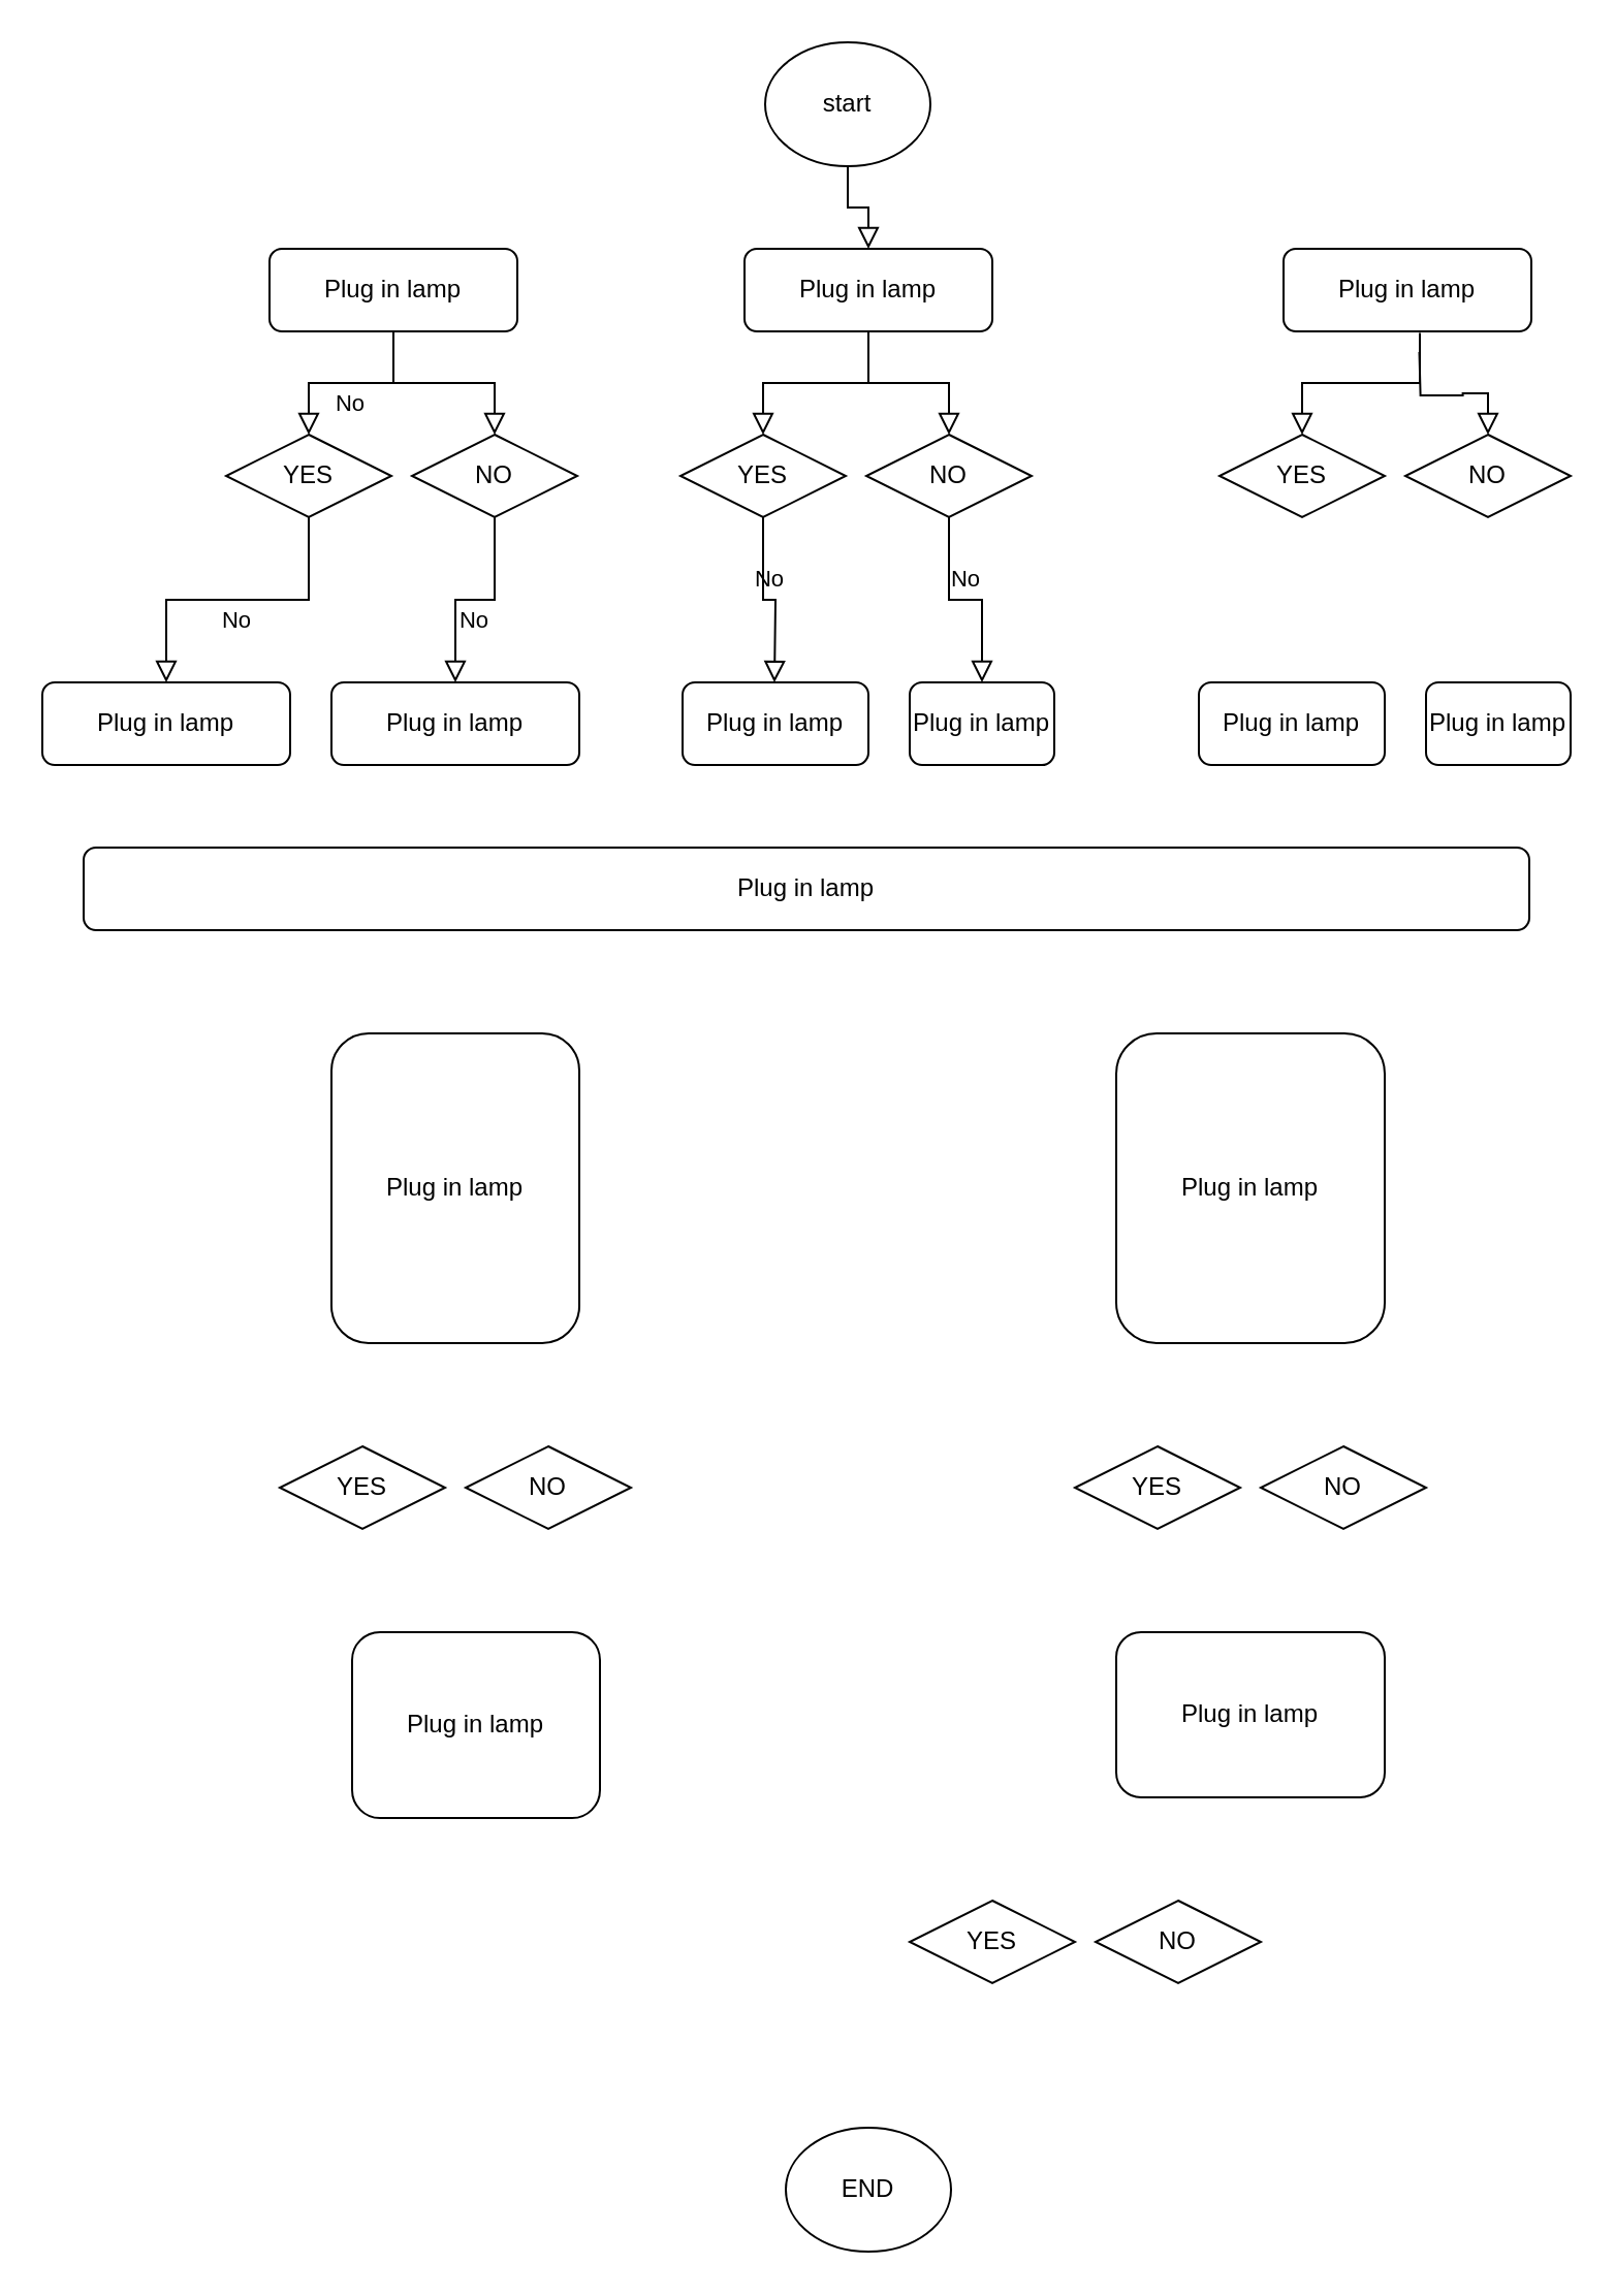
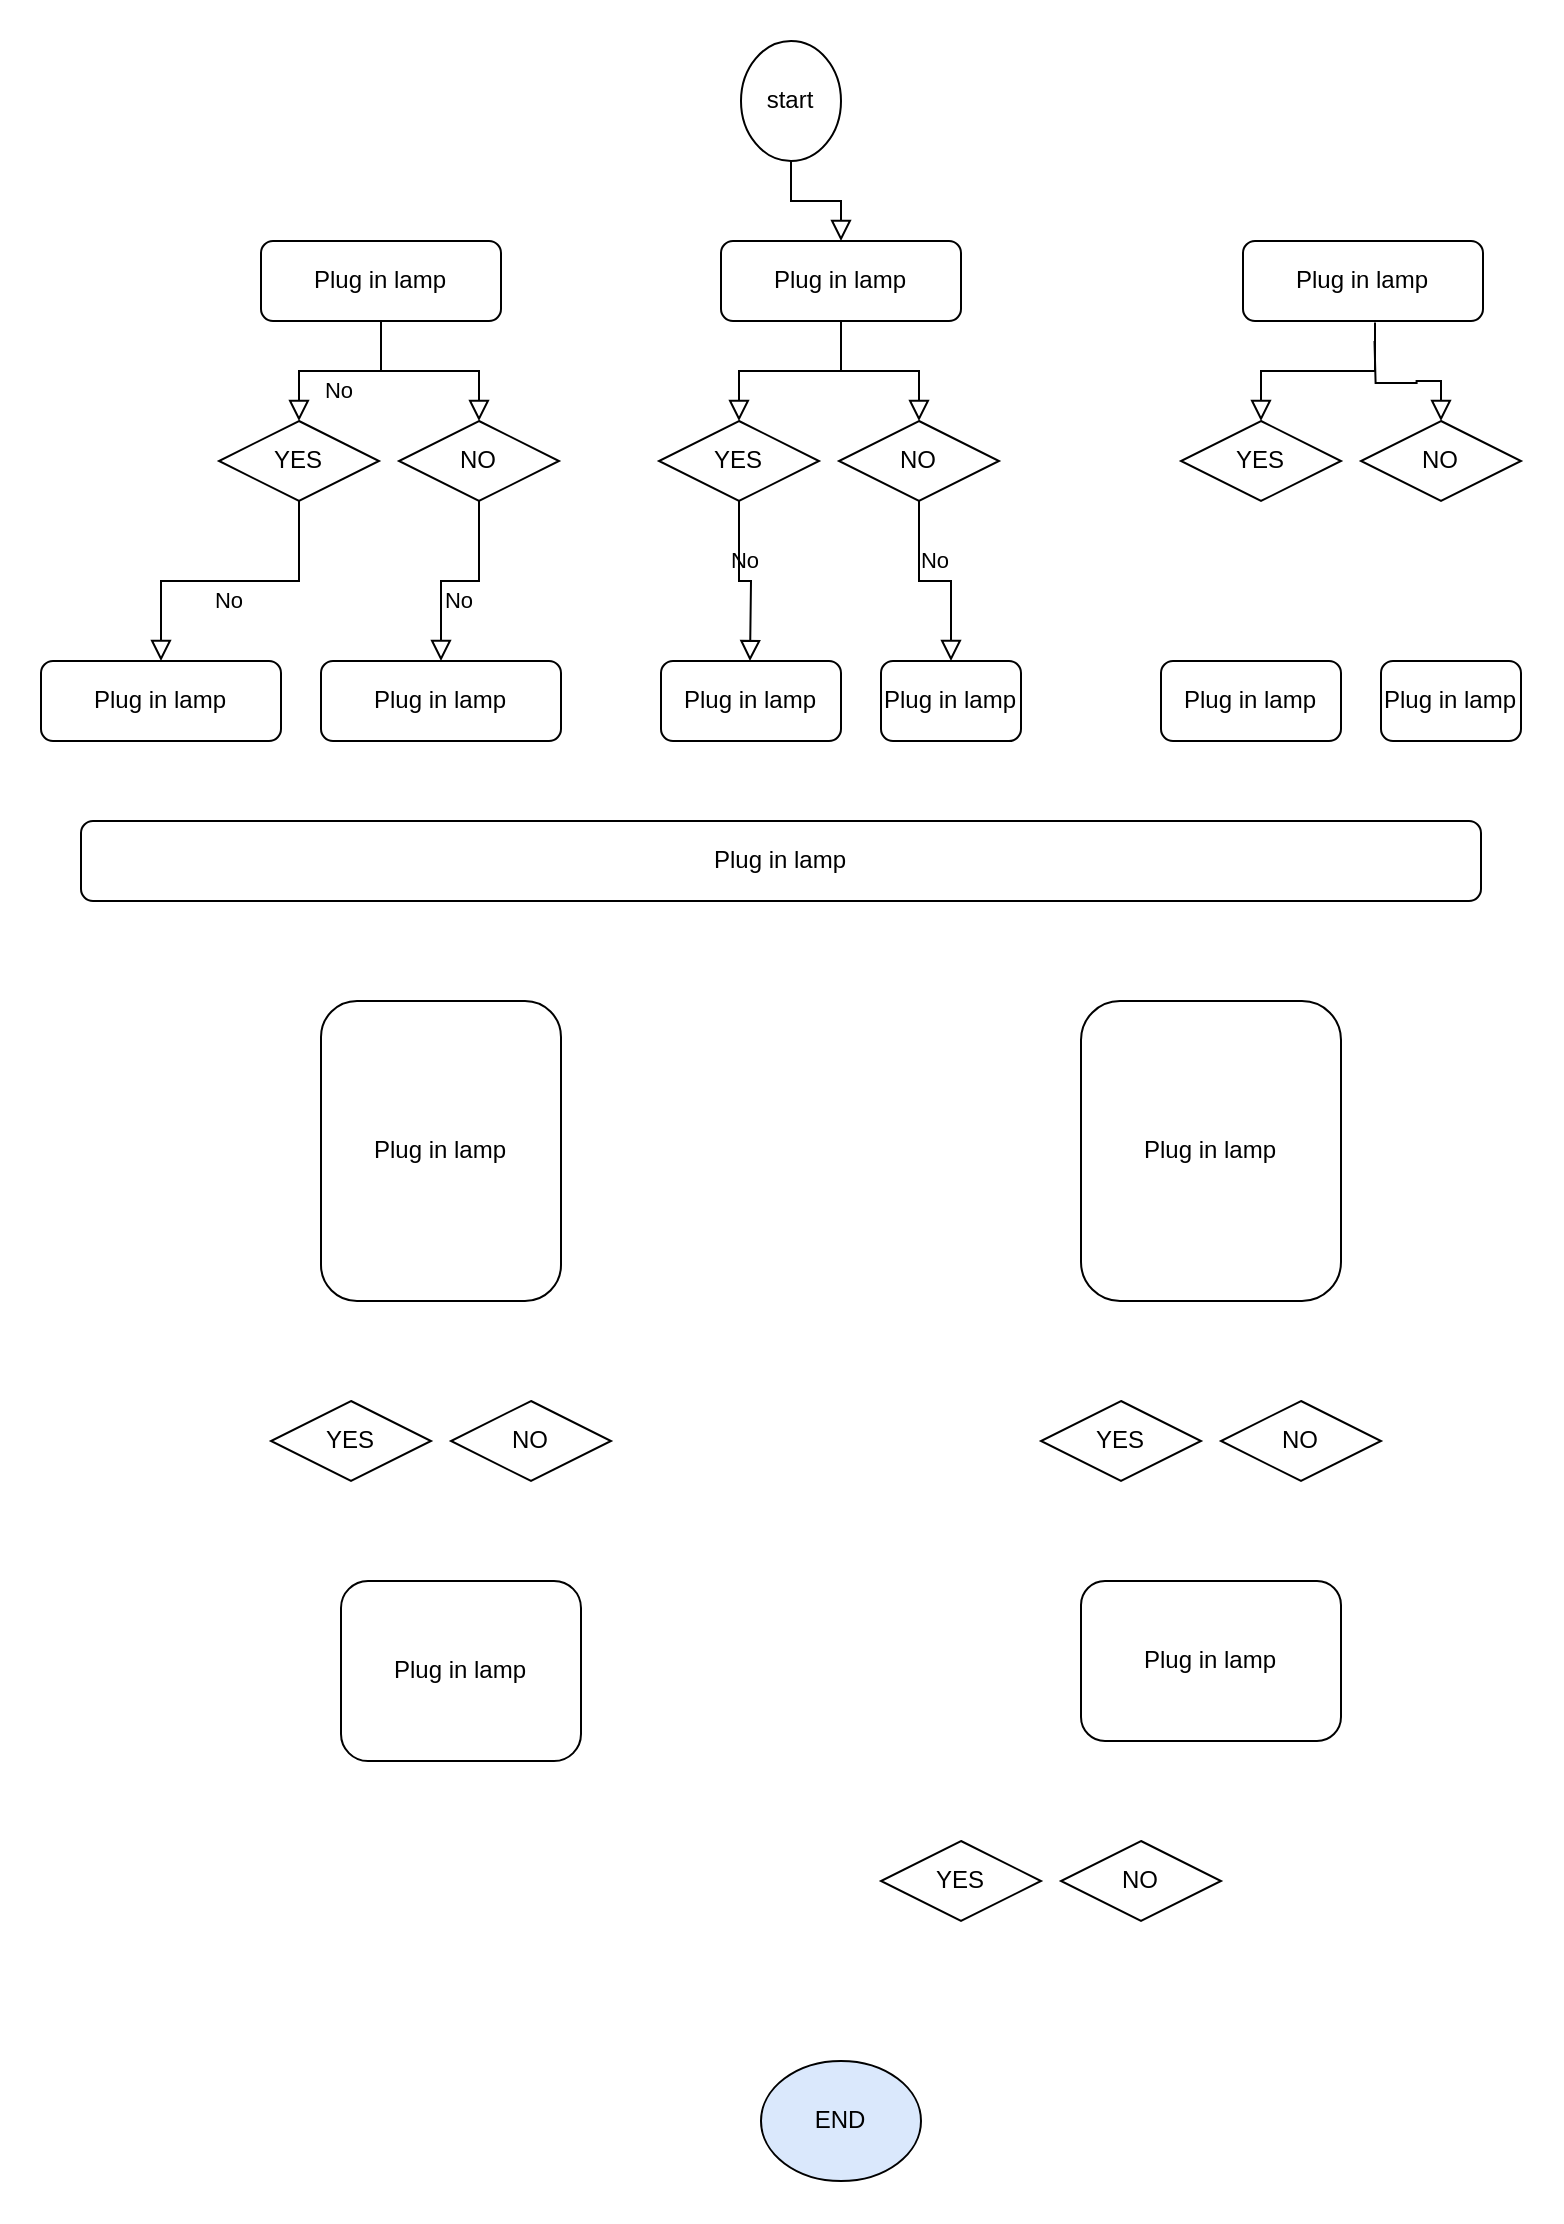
- <mxCell id="5" value="start" style="ellipse;whiteSpace=wrap;html=1;" vertex="1" parent="1"><mxGeometry x="370" y="20" width="80" height="60" as="geometry" /></mxCell>
+ <mxCell id="5" value="start" style="ellipse;whiteSpace=wrap;html=1;" vertex="1" parent="1"><mxGeometry x="370" y="20" width="50" height="60" as="geometry" /></mxCell>
- <mxCell id="32" value="END" style="ellipse;whiteSpace=wrap;html=1;" vertex="1" parent="1"><mxGeometry x="380" y="1030" width="80" height="60" as="geometry" /></mxCell>
+ <mxCell id="32" value="END" style="ellipse;whiteSpace=wrap;html=1;fillColor=#dae8fc;" vertex="1" parent="1"><mxGeometry x="380" y="1030" width="80" height="60" as="geometry" /></mxCell>
